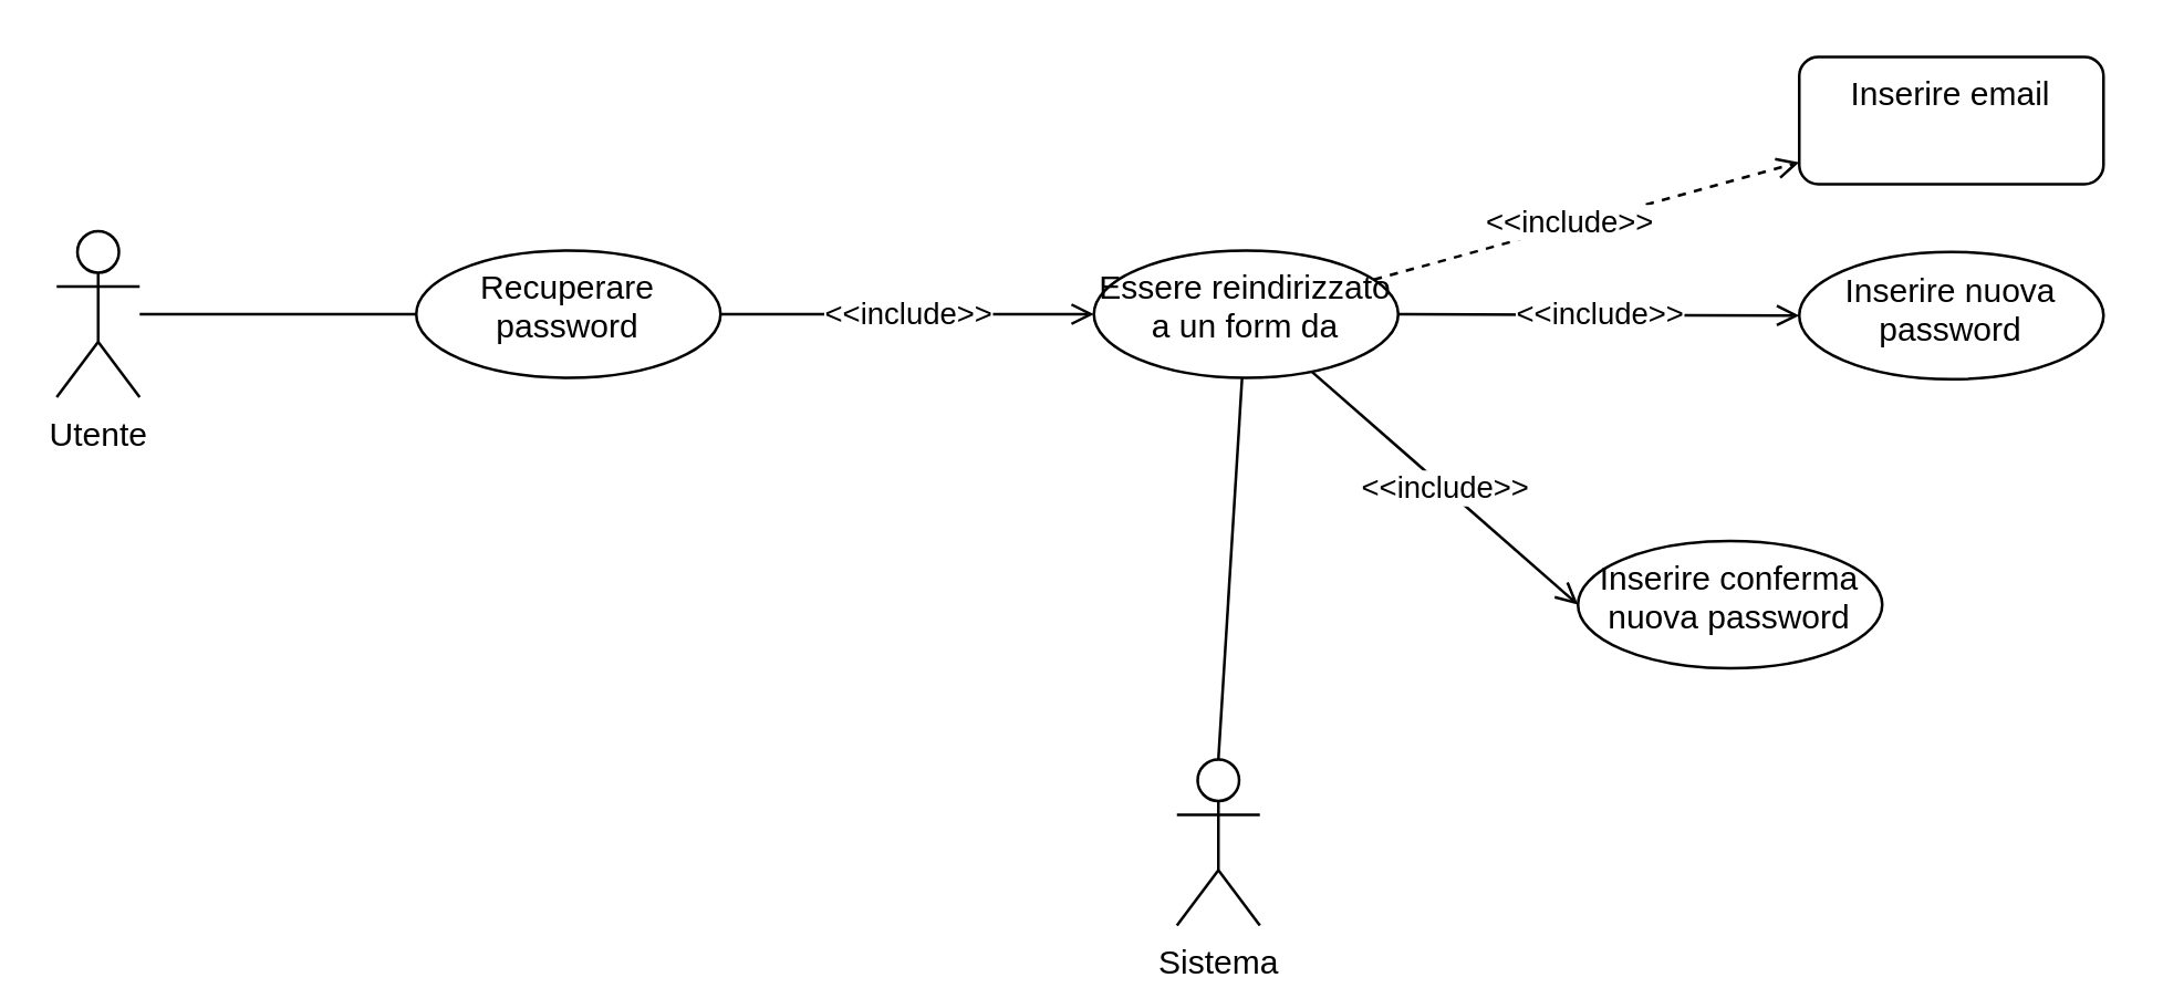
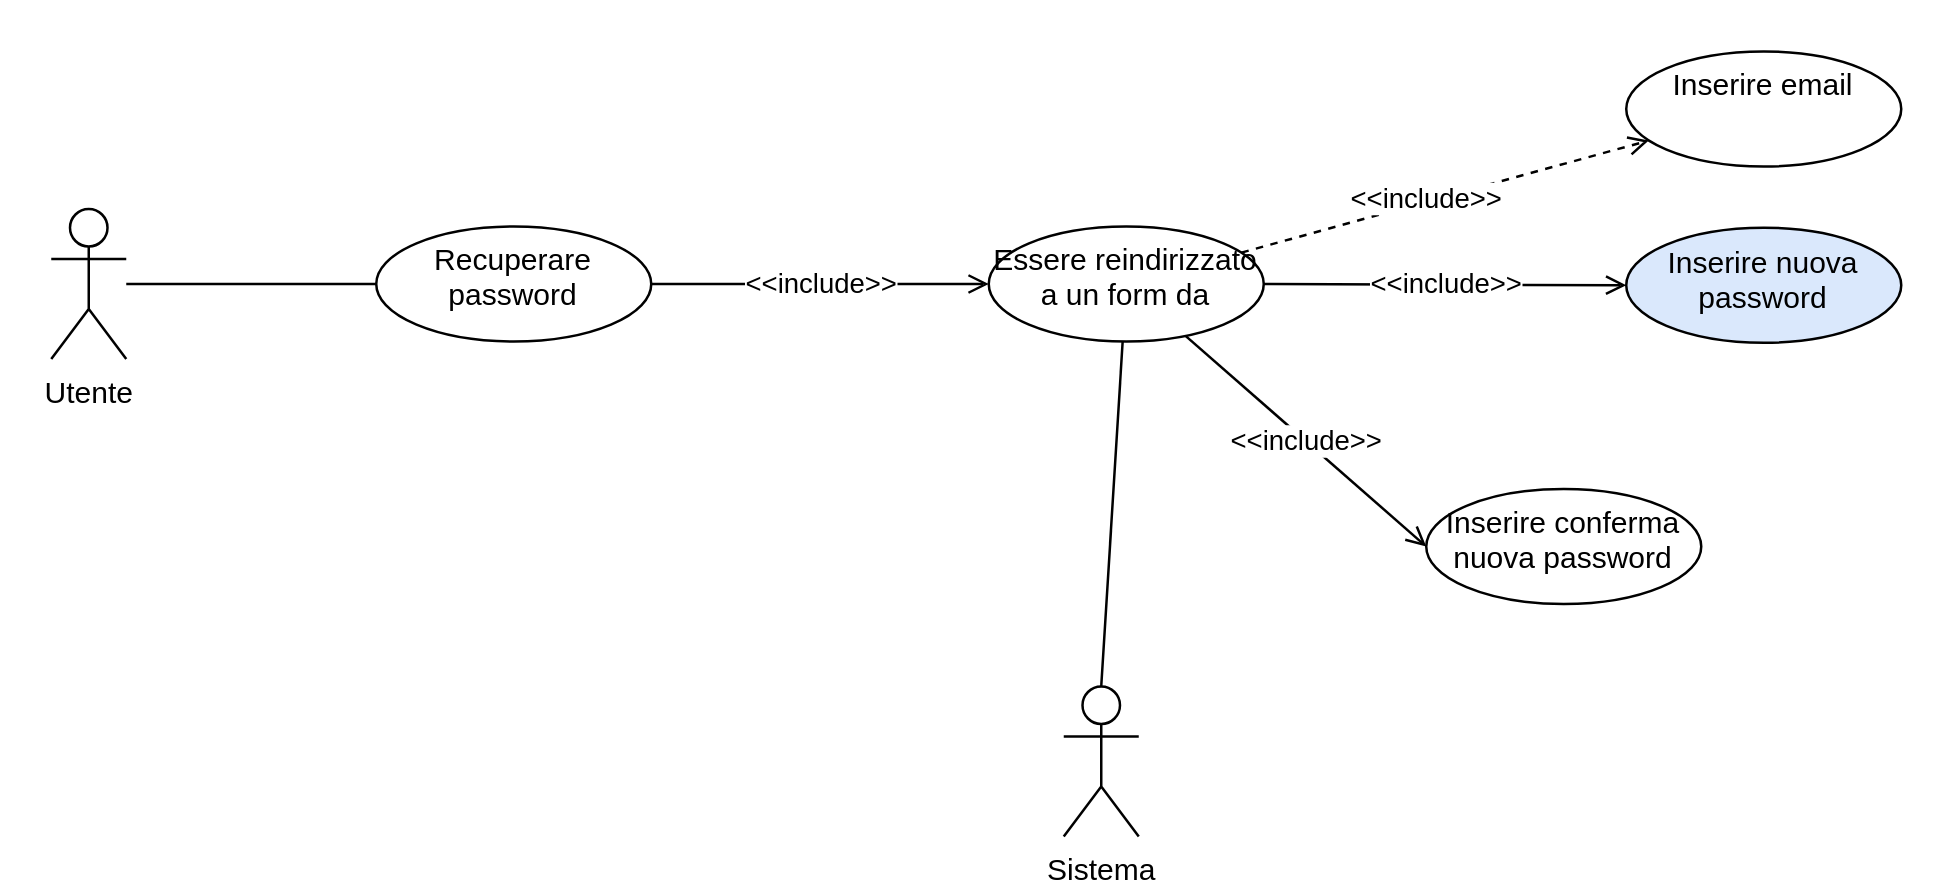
- <mxCell id="13" value="Inserire email" style="whiteSpace=wrap;html=1;verticalAlign=top;rounded=1;" vertex="1" parent="1"><mxGeometry x="650" y="20" width="110" height="46" as="geometry" /></mxCell>
+ <mxCell id="13" value="Inserire email" style="ellipse;whiteSpace=wrap;html=1;verticalAlign=top;" vertex="1" parent="1"><mxGeometry x="650" y="20" width="110" height="46" as="geometry" /></mxCell>
- <mxCell id="14" value="Inserire nuova password" style="ellipse;whiteSpace=wrap;html=1;verticalAlign=top;" vertex="1" parent="1"><mxGeometry x="650" y="90.5" width="110" height="46" as="geometry" /></mxCell>
+ <mxCell id="14" value="Inserire nuova password" style="ellipse;whiteSpace=wrap;html=1;verticalAlign=top;fillColor=#dae8fc;" vertex="1" parent="1"><mxGeometry x="650" y="90.5" width="110" height="46" as="geometry" /></mxCell>
